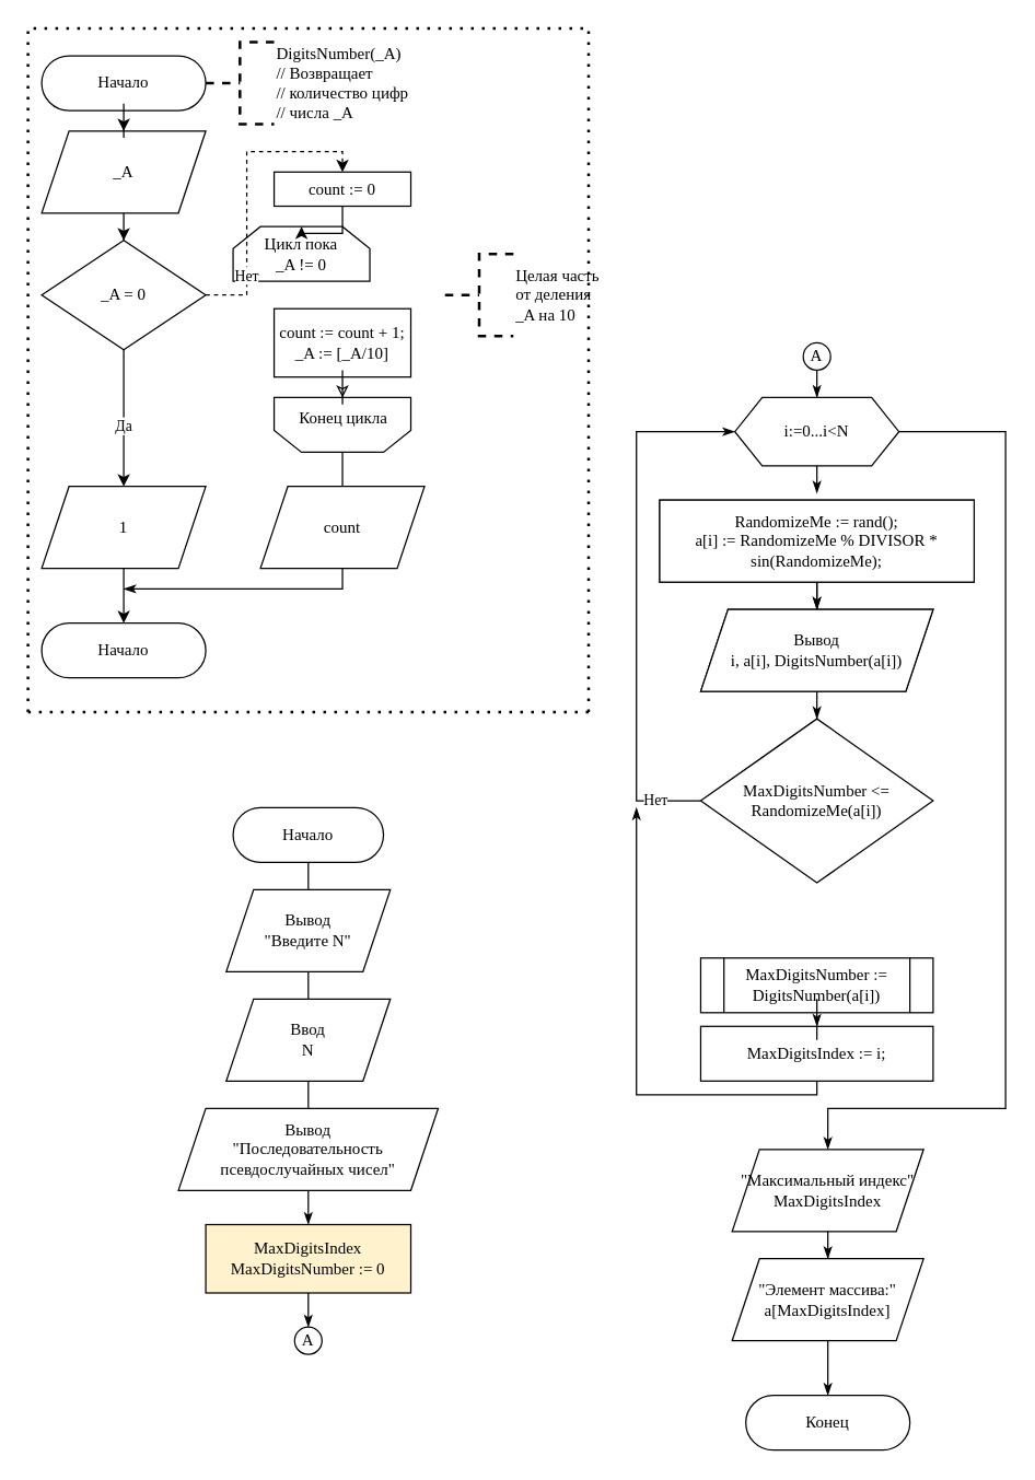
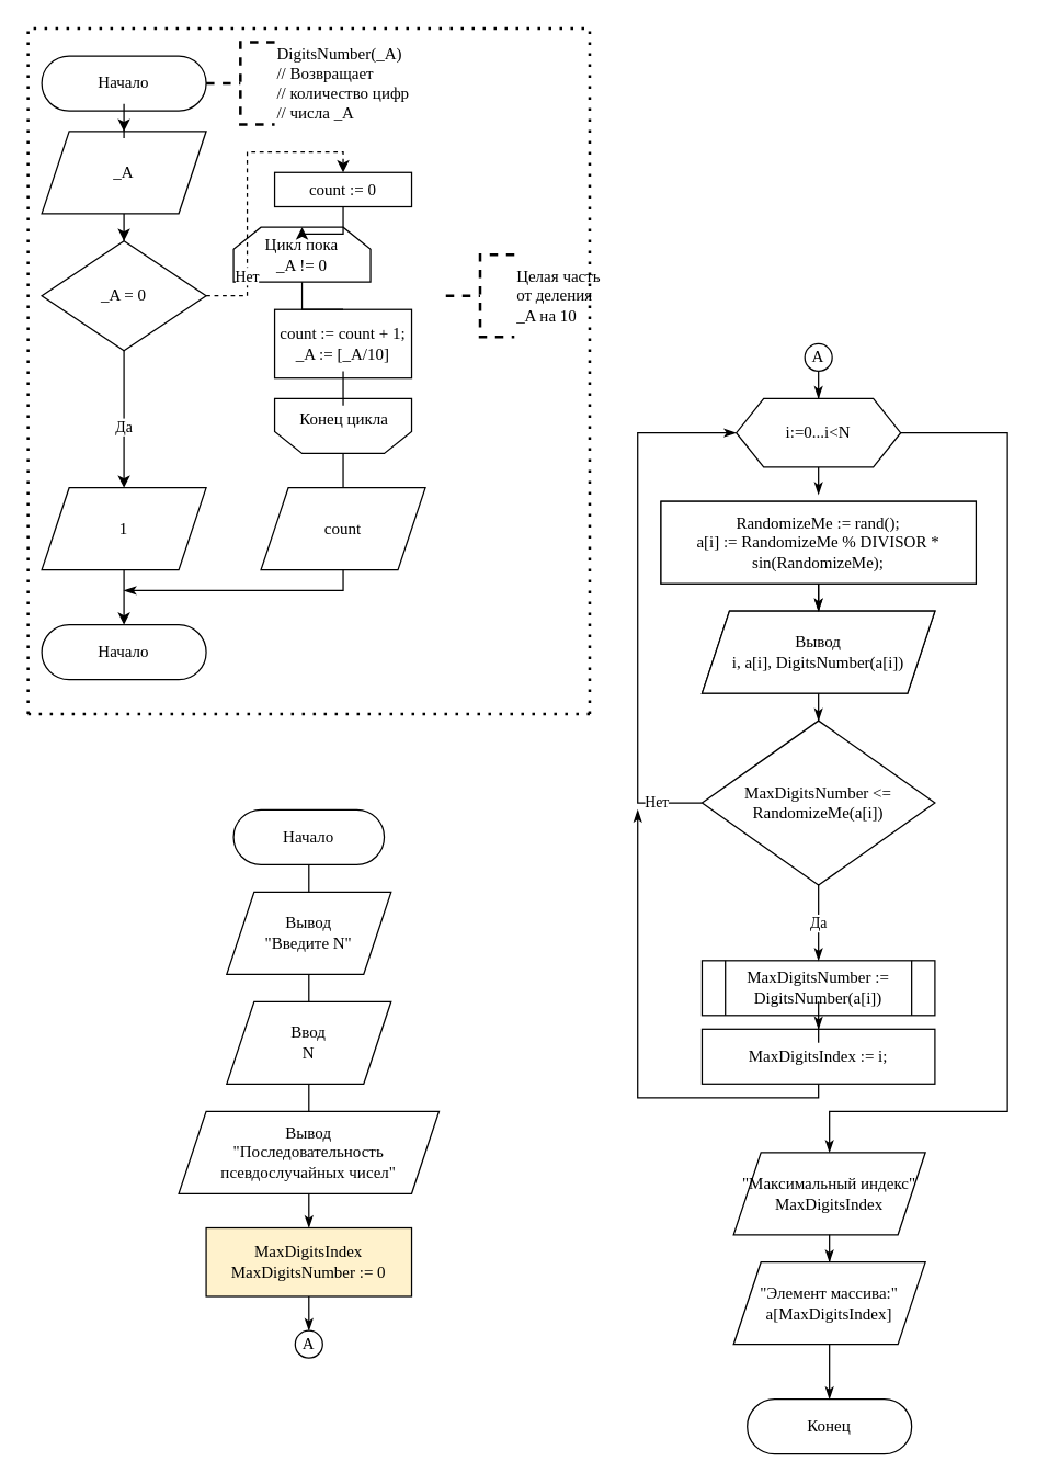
+ <mxCell id="18" value="" style="edgeStyle=orthogonalEdgeStyle;rounded=0;orthogonalLoop=1;jettySize=auto;html=1;endArrow=none;endFill=0;fontFamily=Consolas;entryX=0.5;entryY=0;entryDx=0;entryDy=0;" edge="1" parent="2" source="13" target="17"><mxGeometry relative="1" as="geometry" /></mxCell>
- <mxCell id="21" style="edgeStyle=orthogonalEdgeStyle;rounded=0;orthogonalLoop=1;jettySize=auto;html=1;entryX=0.5;entryY=1;entryDx=0;entryDy=0;endArrow=classic;endFill=0;fontFamily=Consolas;" edge="1" parent="2" source="17" target="20"><mxGeometry relative="1" as="geometry" /></mxCell>
+ <mxCell id="21" style="edgeStyle=orthogonalEdgeStyle;rounded=0;orthogonalLoop=1;jettySize=auto;html=1;entryX=0.5;entryY=1;entryDx=0;entryDy=0;endArrow=none;endFill=0;fontFamily=Consolas;" edge="1" parent="2" source="17" target="20"><mxGeometry relative="1" as="geometry" /></mxCell>
+ <mxCell id="42" value="Да" style="edgeStyle=orthogonalEdgeStyle;rounded=0;orthogonalLoop=1;jettySize=auto;html=1;endArrow=classicThin;endFill=1;fontFamily=Consolas;" edge="1" parent="29" source="39" target="41"><mxGeometry relative="1" as="geometry" /></mxCell>
